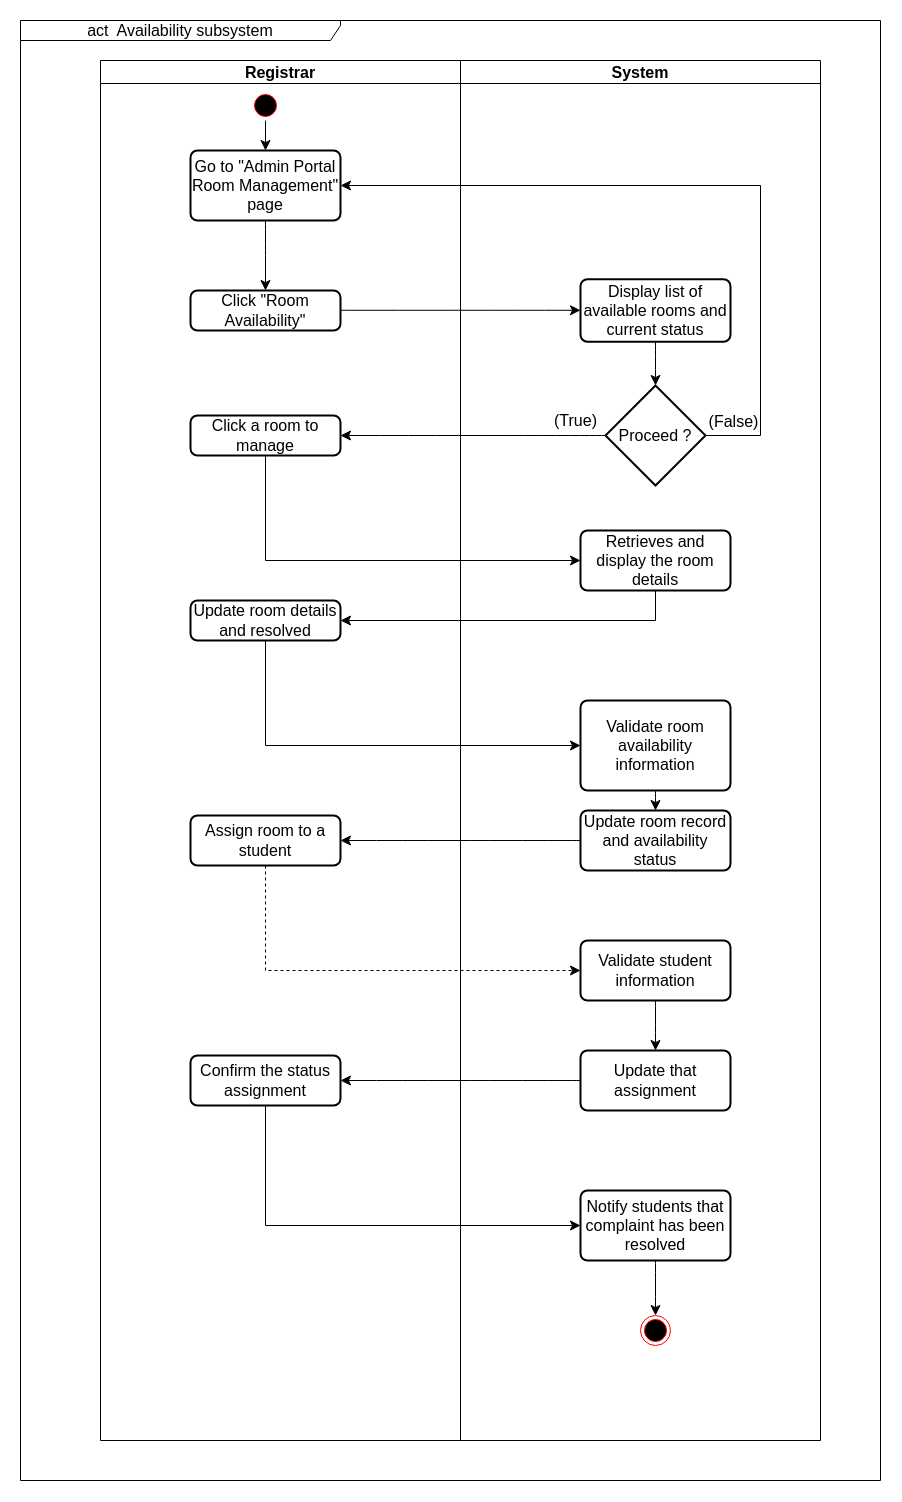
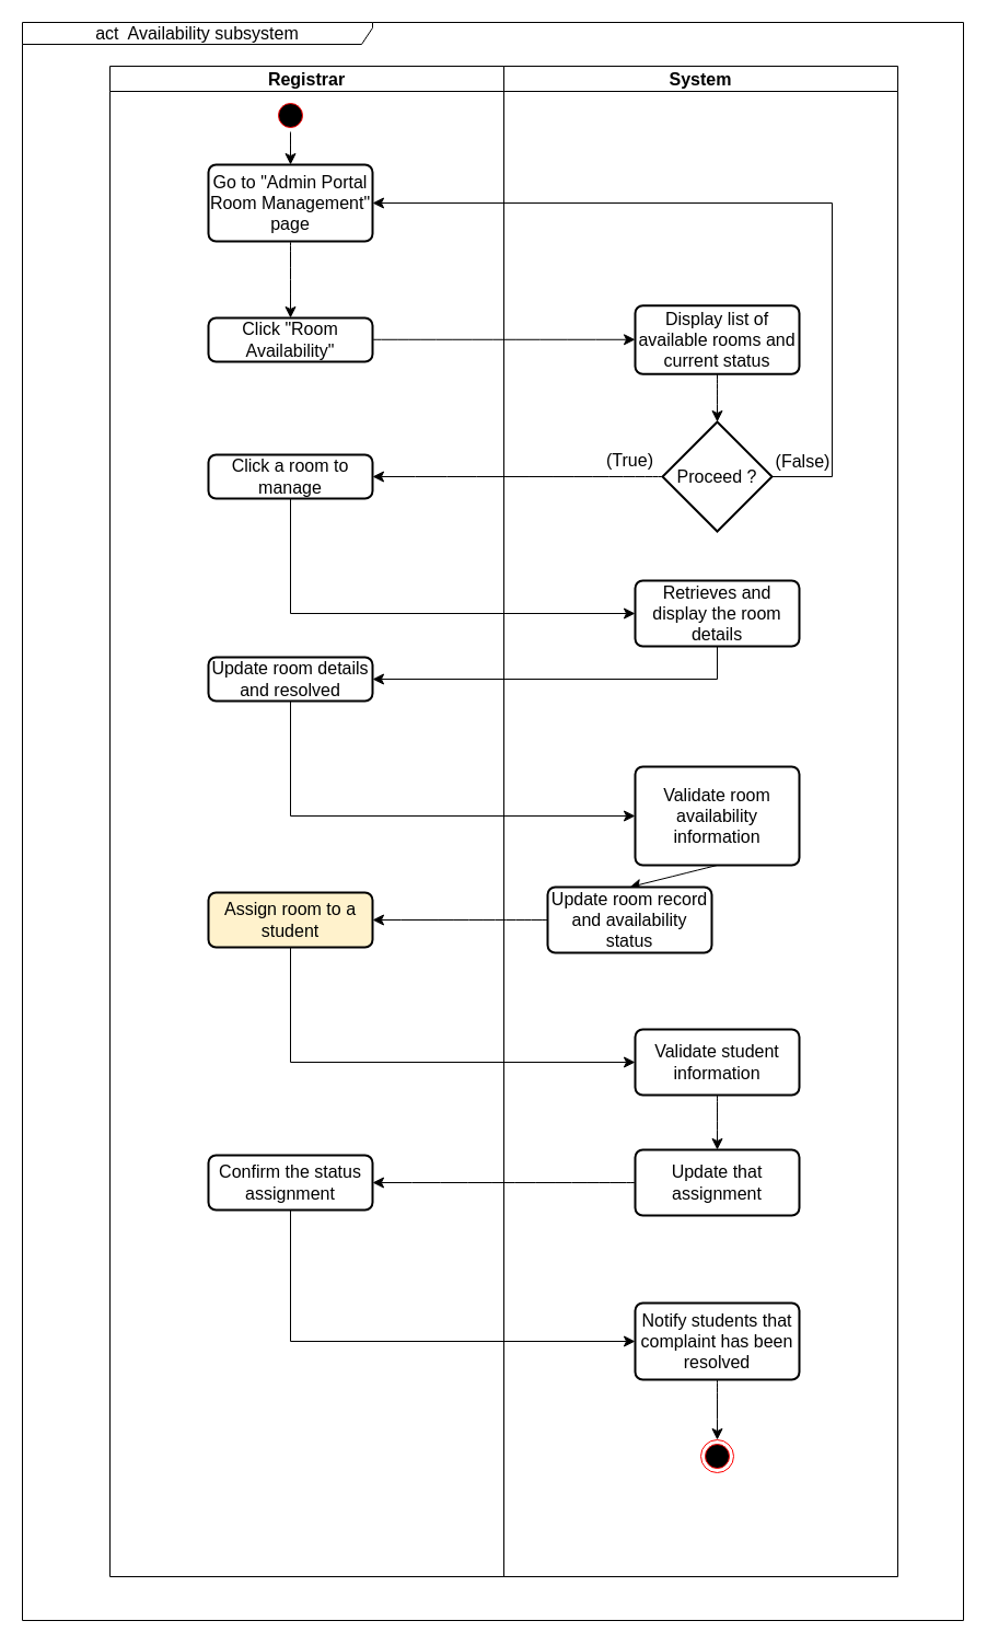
- <mxCell id="32" value="Assign room to a student" style="rounded=1;whiteSpace=wrap;html=1;absoluteArcSize=1;arcSize=14;strokeWidth=2;fontSize=16;" vertex="1" parent="1"><mxGeometry x="190" y="815" width="150" height="50" as="geometry" /></mxCell>
+ <mxCell id="32" value="Assign room to a student" style="rounded=1;whiteSpace=wrap;html=1;absoluteArcSize=1;arcSize=14;strokeWidth=2;fontSize=16;fillColor=#fff2cc;" vertex="1" parent="1"><mxGeometry x="190" y="815" width="150" height="50" as="geometry" /></mxCell>
- <mxCell id="30" value="Update room record and availability status" style="rounded=1;whiteSpace=wrap;html=1;absoluteArcSize=1;arcSize=14;strokeWidth=2;fontSize=16;" vertex="1" parent="1"><mxGeometry x="580" y="810" width="150" height="60" as="geometry" /></mxCell>
+ <mxCell id="30" value="Update room record and availability status" style="rounded=1;whiteSpace=wrap;html=1;absoluteArcSize=1;arcSize=14;strokeWidth=2;fontSize=16;" vertex="1" parent="1"><mxGeometry x="500" y="810" width="150" height="60" as="geometry" /></mxCell>
- <mxCell id="31" style="edgeStyle=orthogonalEdgeStyle;rounded=0;orthogonalLoop=1;jettySize=auto;html=1;exitX=0.5;exitY=1;exitDx=0;exitDy=0;entryX=0;entryY=0.5;entryDx=0;entryDy=0;fontSize=12;startSize=8;endSize=8;dashed=1;" edge="1" parent="1" source="32" target="34"><mxGeometry relative="1" as="geometry" /></mxCell>
+ <mxCell id="31" style="edgeStyle=orthogonalEdgeStyle;rounded=0;orthogonalLoop=1;jettySize=auto;html=1;exitX=0.5;exitY=1;exitDx=0;exitDy=0;entryX=0;entryY=0.5;entryDx=0;entryDy=0;fontSize=12;startSize=8;endSize=8;" edge="1" parent="1" source="32" target="34"><mxGeometry relative="1" as="geometry" /></mxCell>
